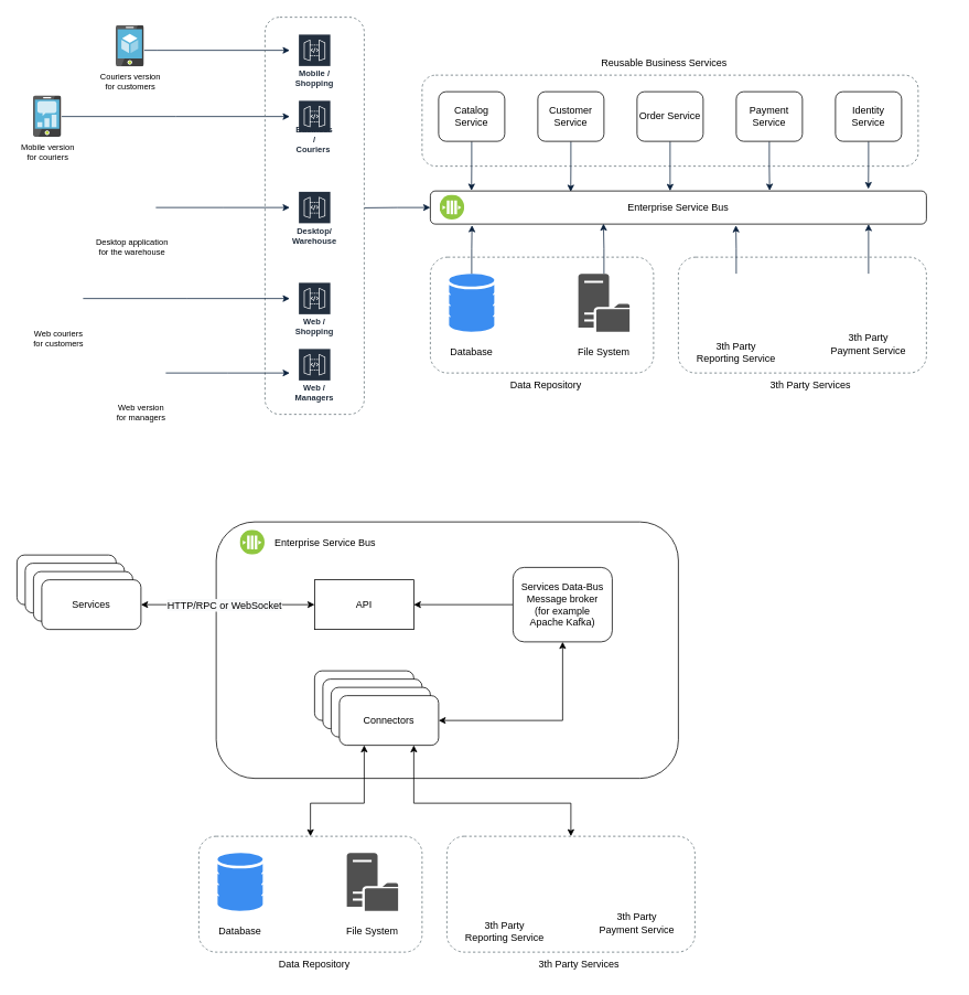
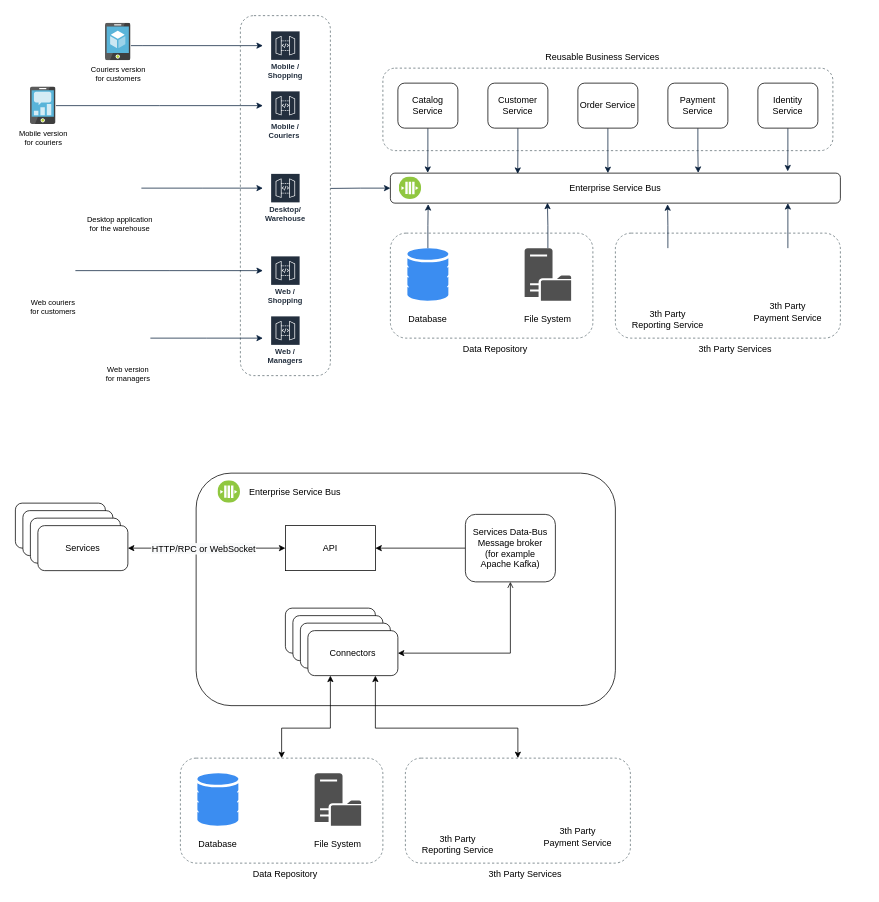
- <mxCell id="34" value="Business / Couriers&amp;nbsp;" style="sketch=0;outlineConnect=0;fontColor=#232F3E;gradientColor=none;strokeColor=#ffffff;fillColor=#232F3E;dashed=0;verticalLabelPosition=middle;verticalAlign=bottom;align=center;html=1;whiteSpace=wrap;fontSize=10;fontStyle=1;spacing=3;shape=mxgraph.aws4.productIcon;prIcon=mxgraph.aws4.api_gateway;" parent="1" vertex="1"><mxGeometry x="360" y="120" width="40" height="70" as="geometry" /></mxCell>
+ <mxCell id="34" value="Mobile / Couriers&amp;nbsp;" style="sketch=0;outlineConnect=0;fontColor=#232F3E;gradientColor=none;strokeColor=#ffffff;fillColor=#232F3E;dashed=0;verticalLabelPosition=middle;verticalAlign=bottom;align=center;html=1;whiteSpace=wrap;fontSize=10;fontStyle=1;spacing=3;shape=mxgraph.aws4.productIcon;prIcon=mxgraph.aws4.api_gateway;" parent="1" vertex="1"><mxGeometry x="360" y="120" width="40" height="70" as="geometry" /></mxCell>
- <mxCell id="69" style="edgeStyle=orthogonalEdgeStyle;rounded=0;orthogonalLoop=1;jettySize=auto;html=1;entryX=0.5;entryY=1;entryDx=0;entryDy=0;startArrow=classic;startFill=1;" edge="1" parent="1" source="72" target="63"><mxGeometry relative="1" as="geometry" /></mxCell>
+ <mxCell id="69" style="edgeStyle=orthogonalEdgeStyle;rounded=0;orthogonalLoop=1;jettySize=auto;html=1;entryX=0.5;entryY=1;entryDx=0;entryDy=0;startArrow=classic;startFill=1;endArrow=open;" edge="1" parent="1" source="72" target="63"><mxGeometry relative="1" as="geometry" /></mxCell>
